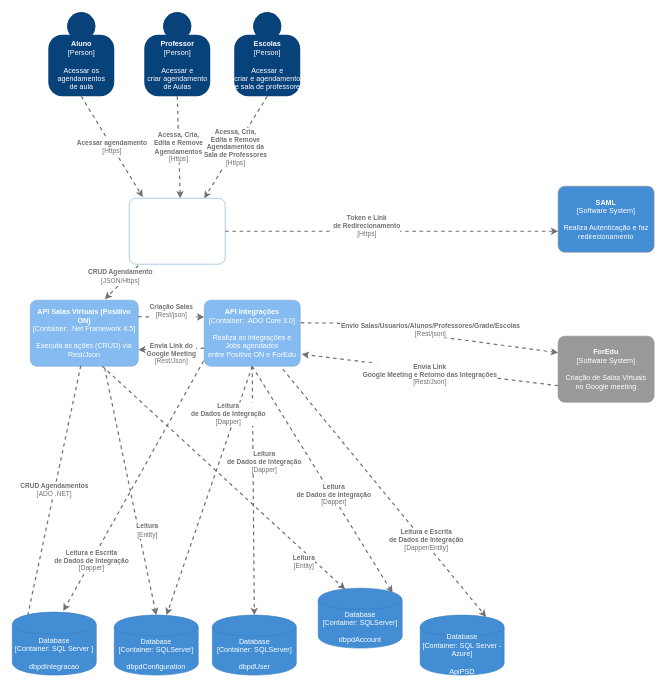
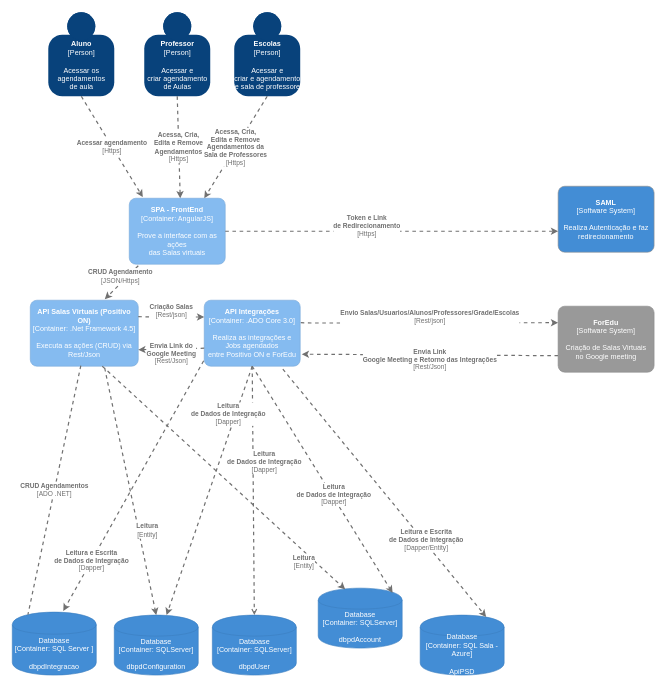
- <mxCell id="10" value="&lt;b&gt;SPA - FrontEnd&lt;/b&gt;&lt;div&gt;[Container: AngularJS]&lt;/div&gt;&lt;br&gt;&lt;div&gt;Prove a interface com as ações &#10;das Salas virtuais&lt;/div&gt;" style="rounded=1;whiteSpace=wrap;html=1;labelBackgroundColor=none;fillColor=#ffffff;fontColor=#ffffff;align=center;arcSize=10;strokeColor=#78A8D8;metaEdit=1;metaData={&quot;c4Type&quot;:{&quot;editable&quot;:false}};points=[[0.25,0,0],[0.5,0,0],[0.75,0,0],[1,0.25,0],[1,0.5,0],[1,0.75,0],[0.75,1,0],[0.5,1,0],[0.25,1,0],[0,0.75,0],[0,0.5,0],[0,0.25,0]];" vertex="1" parent="1"><mxGeometry x="215" y="330" width="160" height="110.0" as="geometry" /></mxCell>
+ <mxCell id="10" value="&lt;b&gt;SPA - FrontEnd&lt;/b&gt;&lt;div&gt;[Container: AngularJS]&lt;/div&gt;&lt;br&gt;&lt;div&gt;Prove a interface com as ações &#10;das Salas virtuais&lt;/div&gt;" style="rounded=1;whiteSpace=wrap;html=1;labelBackgroundColor=none;fillColor=#85BBF0;fontColor=#ffffff;align=center;arcSize=10;strokeColor=#78A8D8;metaEdit=1;metaData={&quot;c4Type&quot;:{&quot;editable&quot;:false}};points=[[0.25,0,0],[0.5,0,0],[0.75,0,0],[1,0.25,0],[1,0.5,0],[1,0.75,0],[0.75,1,0],[0.5,1,0],[0.25,1,0],[0,0.75,0],[0,0.5,0],[0,0.25,0]];" vertex="1" parent="1"><mxGeometry x="215" y="330" width="160" height="110.0" as="geometry" /></mxCell>
- <mxCell id="15" value="&lt;b&gt;ForEdu&lt;/b&gt;&lt;div&gt;[Software System]&lt;/div&gt;&lt;br&gt;&lt;div&gt;Criação de Salas Virtuais&#10;no Google meeting&lt;/div&gt;" style="rounded=1;whiteSpace=wrap;html=1;labelBackgroundColor=none;fillColor=#999999;fontColor=#ffffff;align=center;arcSize=10;strokeColor=#8A8A8A;metaEdit=1;metaData={&quot;c4Type&quot;:{&quot;editable&quot;:false}};points=[[0.25,0,0],[0.5,0,0],[0.75,0,0],[1,0.25,0],[1,0.5,0],[1,0.75,0],[0.75,1,0],[0.5,1,0],[0.25,1,0],[0,0.75,0],[0,0.5,0],[0,0.25,0]];" vertex="1" parent="1"><mxGeometry x="930" y="560" width="160" height="110.0" as="geometry" /></mxCell>
+ <mxCell id="15" value="&lt;b&gt;ForEdu&lt;/b&gt;&lt;div&gt;[Software System]&lt;/div&gt;&lt;br&gt;&lt;div&gt;Criação de Salas Virtuais&#10;no Google meeting&lt;/div&gt;" style="rounded=1;whiteSpace=wrap;html=1;labelBackgroundColor=none;fillColor=#999999;fontColor=#ffffff;align=center;arcSize=10;strokeColor=#8A8A8A;metaEdit=1;metaData={&quot;c4Type&quot;:{&quot;editable&quot;:false}};points=[[0.25,0,0],[0.5,0,0],[0.75,0,0],[1,0.25,0],[1,0.5,0],[1,0.75,0],[0.75,1,0],[0.5,1,0],[0.25,1,0],[0,0.75,0],[0,0.5,0],[0,0.25,0]];" vertex="1" parent="1"><mxGeometry x="930" y="510" width="160" height="110.0" as="geometry" /></mxCell>
- <mxCell id="28" value="&lt;div style=&quot;text-align: left&quot;&gt;&lt;div style=&quot;text-align: center&quot;&gt;&lt;b&gt;Leitura&#10;de Dados de Integração&lt;/b&gt;&lt;/div&gt;&lt;div style=&quot;text-align: center&quot;&gt;[Dapper]&lt;/div&gt;&lt;/div&gt;" style="edgeStyle=none;rounded=0;html=1;jettySize=auto;orthogonalLoop=1;strokeColor=#707070;strokeWidth=2;fontColor=#707070;jumpStyle=none;dashed=1;metaEdit=1;metaData={&quot;c4Type&quot;:{&quot;editable&quot;:false}};exitX=0.5;exitY=1;exitDx=0;exitDy=0;exitPerimeter=0;entryX=0.5;entryY=0;entryDx=0;entryDy=0;entryPerimeter=0;" edge="1" parent="1" source="12" target="24"><mxGeometry x="-0.228" y="19" width="160" relative="1" as="geometry"><mxPoint x="375" y="610" as="sourcePoint" /><mxPoint x="558.96" y="771.087" as="targetPoint" /><mxPoint as="offset" /></mxGeometry></mxCell>
+ <mxCell id="28" value="&lt;div style=&quot;text-align: left&quot;&gt;&lt;div style=&quot;text-align: center&quot;&gt;&lt;b&gt;Leitura&#10;de Dados de Integração&lt;/b&gt;&lt;/div&gt;&lt;div style=&quot;text-align: center&quot;&gt;[Dapper]&lt;/div&gt;&lt;/div&gt;" style="edgeStyle=none;rounded=0;html=1;jettySize=auto;orthogonalLoop=1;strokeColor=#707070;strokeWidth=2;fontColor=#707070;jumpStyle=none;dashed=1;metaEdit=1;metaData={&quot;c4Type&quot;:{&quot;editable&quot;:false}};exitX=0.5;exitY=1;exitDx=0;exitDy=0;exitPerimeter=0;entryX=0.5;entryY=0;entryDx=0;entryDy=0;entryPerimeter=0;endArrow=open;" edge="1" parent="1" source="12" target="24"><mxGeometry x="-0.228" y="19" width="160" relative="1" as="geometry"><mxPoint x="375" y="610" as="sourcePoint" /><mxPoint x="558.96" y="771.087" as="targetPoint" /><mxPoint as="offset" /></mxGeometry></mxCell>
- <mxCell id="14" value="Database&lt;div&gt;[Container:&amp;nbsp;SQL Server - Azure]&lt;/div&gt;&lt;br&gt;&lt;div&gt;ApiPSD&lt;/div&gt;" style="shape=cylinder;whiteSpace=wrap;html=1;boundedLbl=1;rounded=0;labelBackgroundColor=none;fillColor=#438DD5;fontSize=12;fontColor=#ffffff;align=center;strokeColor=#3C7FC0;metaEdit=1;points=[[0.5,0,0],[1,0.25,0],[1,0.5,0],[1,0.75,0],[0.5,1,0],[0,0.75,0],[0,0.5,0],[0,0.25,0]];metaData={&quot;c4Type&quot;:{&quot;editable&quot;:false}};" vertex="1" parent="1"><mxGeometry x="700" y="1025" width="140" height="100" as="geometry" /></mxCell>
+ <mxCell id="14" value="Database&lt;div&gt;[Container:&amp;nbsp;SQL Sala - Azure]&lt;/div&gt;&lt;br&gt;&lt;div&gt;ApiPSD&lt;/div&gt;" style="shape=cylinder;whiteSpace=wrap;html=1;boundedLbl=1;rounded=0;labelBackgroundColor=none;fillColor=#438DD5;fontSize=12;fontColor=#ffffff;align=center;strokeColor=#3C7FC0;metaEdit=1;points=[[0.5,0,0],[1,0.25,0],[1,0.5,0],[1,0.75,0],[0.5,1,0],[0,0.75,0],[0,0.5,0],[0,0.25,0]];metaData={&quot;c4Type&quot;:{&quot;editable&quot;:false}};" vertex="1" parent="1"><mxGeometry x="700" y="1025" width="140" height="100" as="geometry" /></mxCell>
